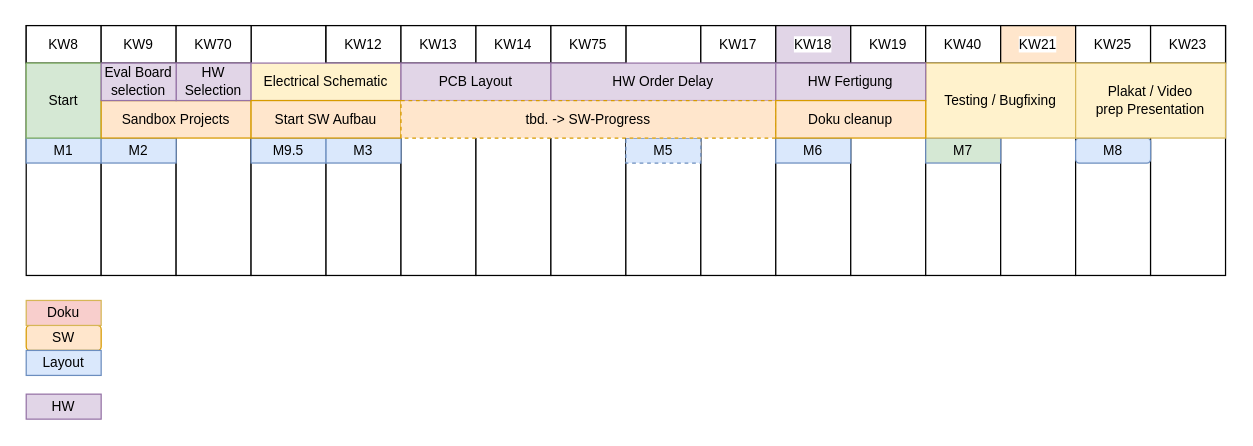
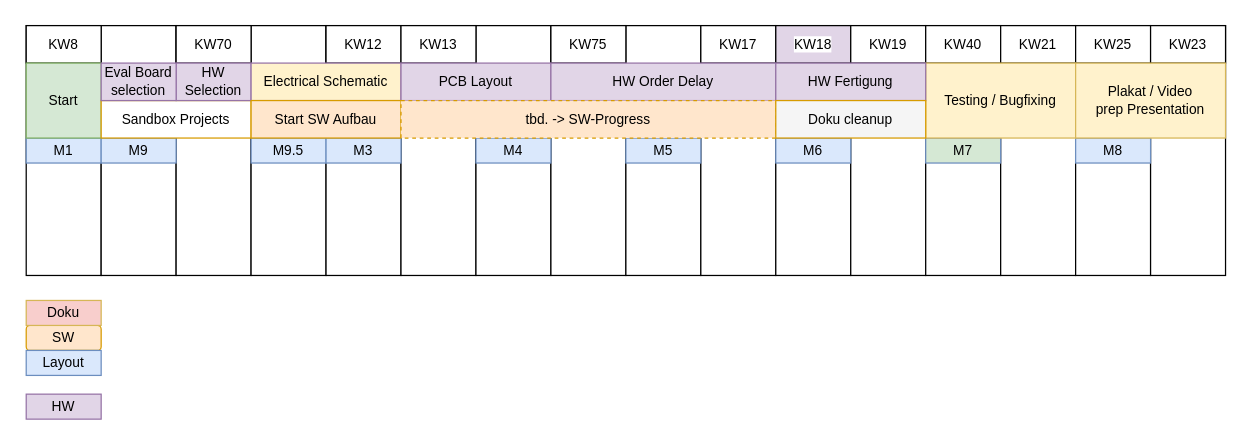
- <mxCell id="29" value="KW9" style="rounded=0;whiteSpace=wrap;html=1;fontFamily=Helvetica;fontSize=11;fontColor=default;labelBackgroundColor=default;" parent="1" vertex="1"><mxGeometry x="80" y="20" width="60" height="30" as="geometry" /></mxCell>
- <mxCell id="33" value="KW14" style="rounded=0;whiteSpace=wrap;html=1;fontFamily=Helvetica;fontSize=11;fontColor=default;labelBackgroundColor=default;" parent="1" vertex="1"><mxGeometry x="380" y="20" width="60" height="30" as="geometry" /></mxCell>
- <mxCell id="39" value="KW21" style="rounded=0;whiteSpace=wrap;html=1;fontFamily=Helvetica;fontSize=11;fontColor=default;labelBackgroundColor=default;fillColor=#ffe6cc;" parent="1" vertex="1"><mxGeometry x="800" y="20" width="60" height="30" as="geometry" /></mxCell>
+ <mxCell id="39" value="KW21" style="rounded=0;whiteSpace=wrap;html=1;fontFamily=Helvetica;fontSize=11;fontColor=default;labelBackgroundColor=default;" parent="1" vertex="1"><mxGeometry x="800" y="20" width="60" height="30" as="geometry" /></mxCell>
- <mxCell id="43" value="Sandbox Projects" style="rounded=0;whiteSpace=wrap;html=1;fontFamily=Helvetica;fontSize=11;labelBackgroundColor=none;fillColor=#ffe6cc;strokeColor=#d79b00;" parent="1" vertex="1"><mxGeometry x="80" y="80" width="120" height="30" as="geometry" /></mxCell>
+ <mxCell id="43" value="Sandbox Projects" style="rounded=0;whiteSpace=wrap;html=1;fontFamily=Helvetica;fontSize=11;labelBackgroundColor=none;fillColor=#ffffff;strokeColor=#d79b00;" parent="1" vertex="1"><mxGeometry x="80" y="80" width="120" height="30" as="geometry" /></mxCell>
- <mxCell id="53" value="Doku cleanup" style="rounded=0;whiteSpace=wrap;html=1;fontFamily=Helvetica;fontSize=11;labelBackgroundColor=none;fillColor=#ffe6cc;strokeColor=#d79b00;" vertex="1" parent="1"><mxGeometry x="620" y="80" width="120" height="30" as="geometry" /></mxCell>
+ <mxCell id="53" value="Doku cleanup" style="rounded=0;whiteSpace=wrap;html=1;fontFamily=Helvetica;fontSize=11;labelBackgroundColor=none;fillColor=#f5f5f5;strokeColor=#d79b00;" vertex="1" parent="1"><mxGeometry x="620" y="80" width="120" height="30" as="geometry" /></mxCell>
- <mxCell id="21" value="M2" style="rounded=0;whiteSpace=wrap;html=1;fontFamily=Helvetica;fontSize=11;labelBackgroundColor=none;fillColor=#dae8fc;strokeColor=#6c8ebf;" vertex="1" parent="2"><mxGeometry x="60" y="90" width="60" height="20" as="geometry" /></mxCell>
+ <mxCell id="21" value="M9" style="rounded=0;whiteSpace=wrap;html=1;fontFamily=Helvetica;fontSize=11;labelBackgroundColor=none;fillColor=#dae8fc;strokeColor=#6c8ebf;" vertex="1" parent="2"><mxGeometry x="60" y="90" width="60" height="20" as="geometry" /></mxCell>
+ <mxCell id="23" value="M4" style="rounded=0;whiteSpace=wrap;html=1;fontFamily=Helvetica;fontSize=11;labelBackgroundColor=none;fillColor=#dae8fc;strokeColor=#6c8ebf;" vertex="1" parent="2"><mxGeometry x="360" y="90" width="60" height="20" as="geometry" /></mxCell>
- <mxCell id="24" value="M5" style="rounded=0;whiteSpace=wrap;html=1;fontFamily=Helvetica;fontSize=11;labelBackgroundColor=none;fillColor=#dae8fc;strokeColor=#6c8ebf;dashed=1;" vertex="1" parent="2"><mxGeometry x="480" y="90" width="60" height="20" as="geometry" /></mxCell>
+ <mxCell id="24" value="M5" style="rounded=0;whiteSpace=wrap;html=1;fontFamily=Helvetica;fontSize=11;labelBackgroundColor=none;fillColor=#dae8fc;strokeColor=#6c8ebf;" vertex="1" parent="2"><mxGeometry x="480" y="90" width="60" height="20" as="geometry" /></mxCell>
- <mxCell id="27" value="M8" style="whiteSpace=wrap;html=1;fontFamily=Helvetica;fontSize=11;labelBackgroundColor=none;fillColor=#dae8fc;strokeColor=#6c8ebf;rounded=1;" vertex="1" parent="2"><mxGeometry x="840" y="90" width="60" height="20" as="geometry" /></mxCell>
+ <mxCell id="27" value="M8" style="rounded=0;whiteSpace=wrap;html=1;fontFamily=Helvetica;fontSize=11;labelBackgroundColor=none;fillColor=#dae8fc;strokeColor=#6c8ebf;" vertex="1" parent="2"><mxGeometry x="840" y="90" width="60" height="20" as="geometry" /></mxCell>
